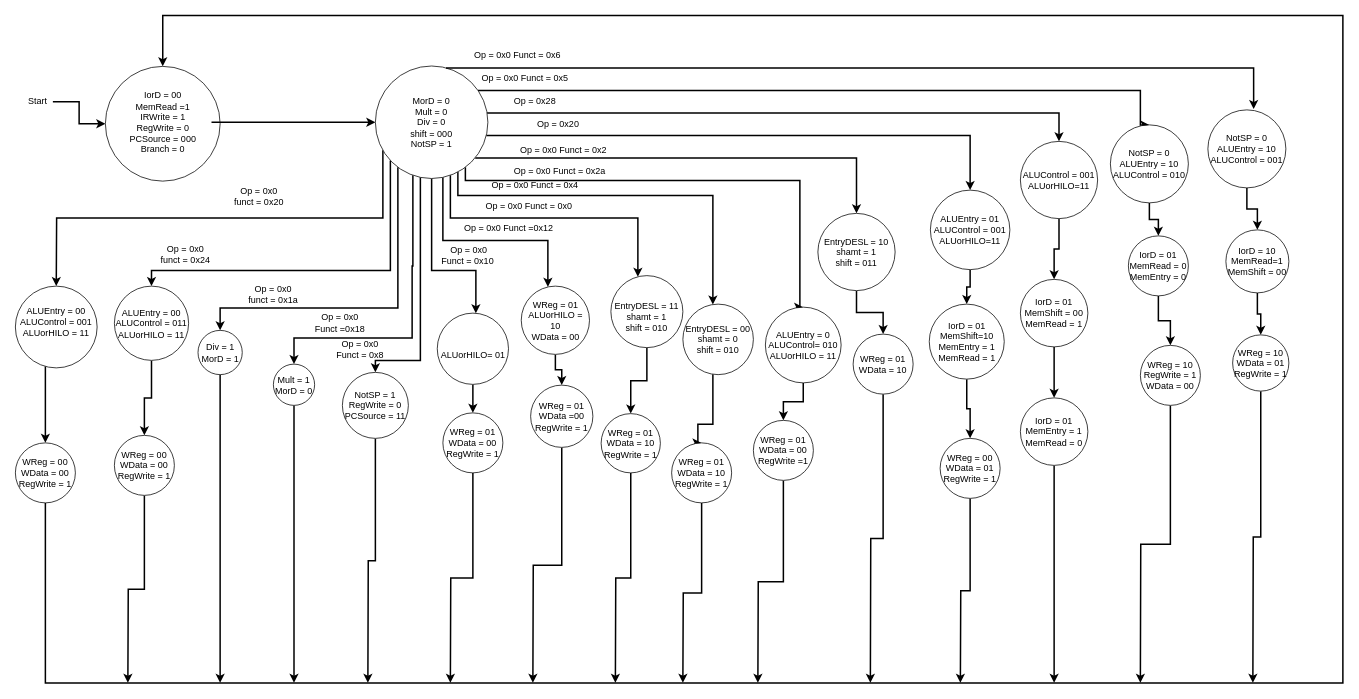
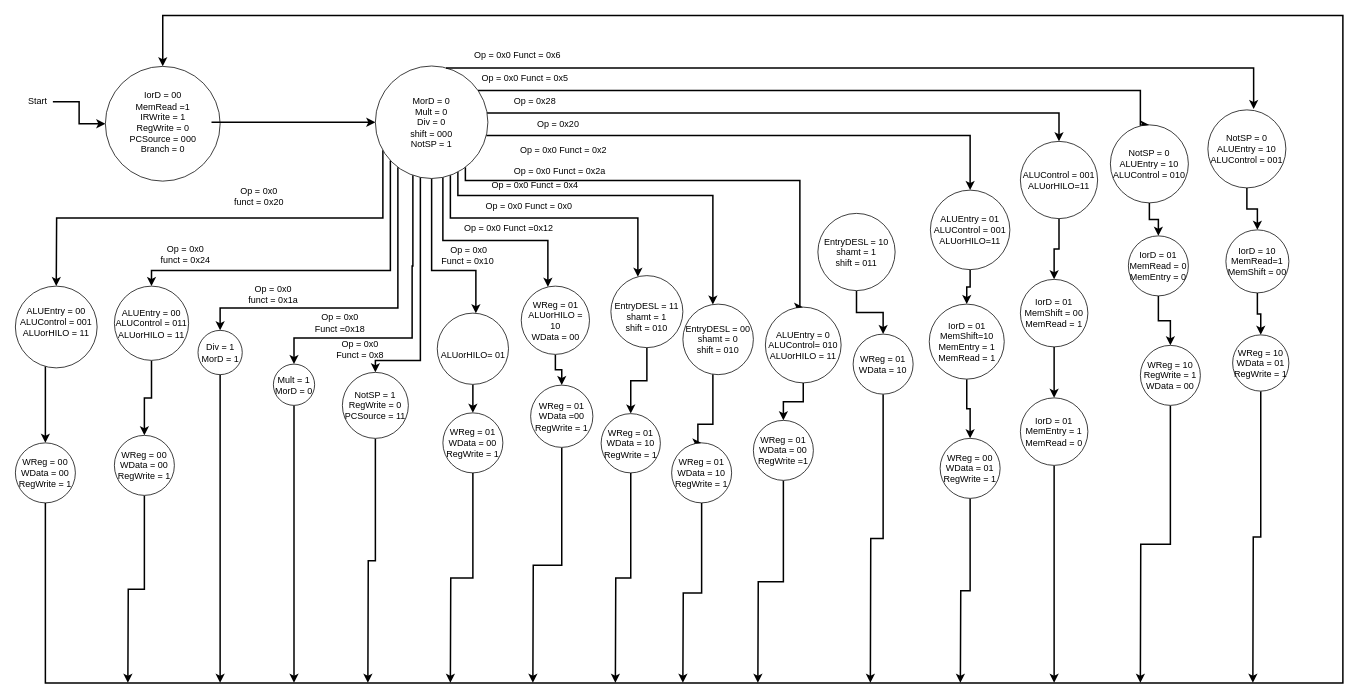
- <mxCell id="17" style="edgeStyle=orthogonalEdgeStyle;rounded=0;orthogonalLoop=1;jettySize=auto;html=1;entryX=0.5;entryY=0;entryDx=0;entryDy=0;strokeWidth=2;" edge="1" parent="1" source="21" target="67"><mxGeometry relative="1" as="geometry"><Array as="points"><mxPoint x="1142" y="210" /></Array></mxGeometry></mxCell>
